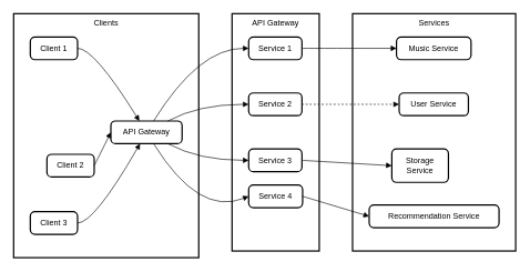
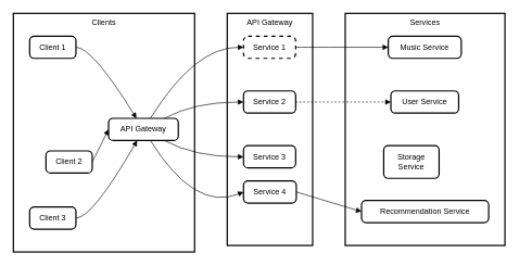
- <mxCell id="8" value="Service 1" style="rounded=1;absoluteArcSize=1;arcSize=14;whiteSpace=wrap;strokeWidth=2;" vertex="1" parent="1"><mxGeometry x="373" y="55" width="80" height="34" as="geometry" /></mxCell>
+ <mxCell id="8" value="Service 1" style="rounded=1;absoluteArcSize=1;arcSize=14;whiteSpace=wrap;strokeWidth=2;dashed=1;" vertex="1" parent="1"><mxGeometry x="373" y="55" width="80" height="34" as="geometry" /></mxCell>
- <mxCell id="26" value="" style="curved=1;startArrow=none;endArrow=block;exitX=1;exitY=0.5;entryX=0;entryY=0.5;" edge="1" parent="1" source="10" target="5"><mxGeometry relative="1" as="geometry"><Array as="points" /></mxGeometry></mxCell>
